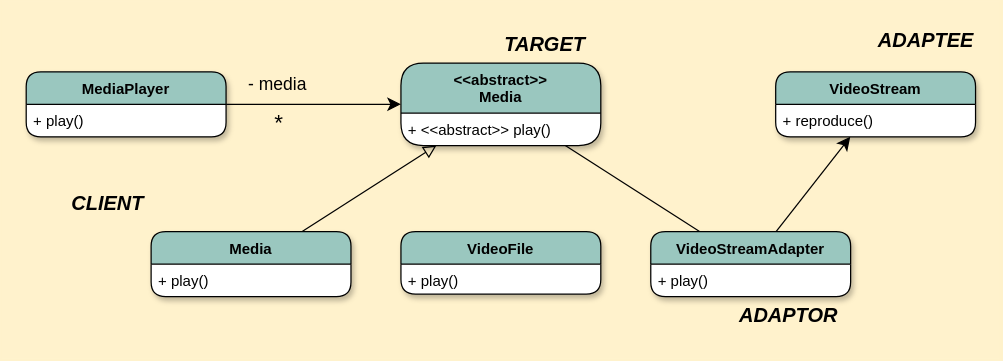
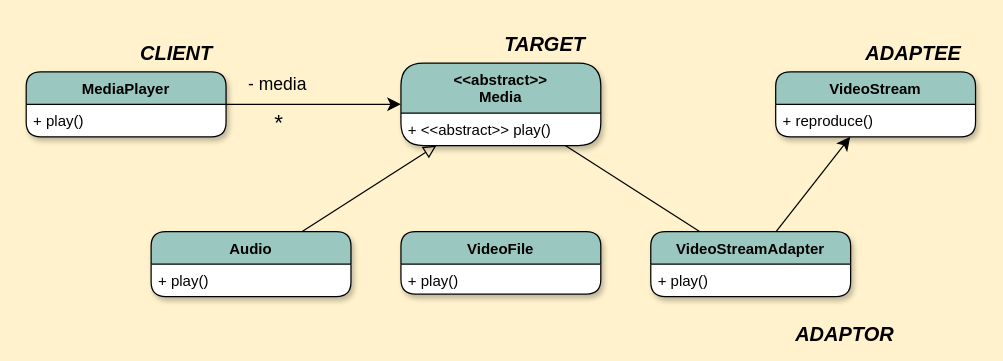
- <mxCell id="18" value="ADAPTEE" style="text;html=1;align=center;verticalAlign=middle;resizable=0;points=[];autosize=1;strokeColor=none;fillColor=none;fontSize=16;fontColor=#000000;fontStyle=3" parent="1" vertex="1"><mxGeometry x="690" y="17" width="100" height="30" as="geometry" /></mxCell>
+ <mxCell id="18" value="ADAPTEE" style="text;html=1;align=center;verticalAlign=middle;resizable=0;points=[];autosize=1;strokeColor=none;fillColor=none;fontSize=16;fontColor=#000000;fontStyle=3" parent="1" vertex="1"><mxGeometry x="680" y="27" width="100" height="30" as="geometry" /></mxCell>
- <mxCell id="16" value="CLIENT" style="text;html=1;align=center;verticalAlign=middle;resizable=0;points=[];autosize=1;strokeColor=none;fillColor=none;fontSize=16;fontColor=#000000;fontStyle=3" parent="1" vertex="1"><mxGeometry x="45" y="147" width="80" height="30" as="geometry" /></mxCell>
+ <mxCell id="16" value="CLIENT" style="text;html=1;align=center;verticalAlign=middle;resizable=0;points=[];autosize=1;strokeColor=none;fillColor=none;fontSize=16;fontColor=#000000;fontStyle=3" parent="1" vertex="1"><mxGeometry x="100" y="27" width="80" height="30" as="geometry" /></mxCell>
- <mxCell id="10" value="Media" style="swimlane;fontStyle=1;align=center;verticalAlign=top;childLayout=stackLayout;horizontal=1;startSize=26;horizontalStack=0;resizeParent=1;resizeParentMax=0;resizeLast=0;collapsible=1;marginBottom=0;whiteSpace=wrap;html=1;fillColor=#9AC7BF;swimlaneFillColor=default;rounded=1;shadow=1;" parent="1" vertex="1"><mxGeometry x="120" y="185" width="160" height="52" as="geometry" /></mxCell>
+ <mxCell id="10" value="Audio" style="swimlane;fontStyle=1;align=center;verticalAlign=top;childLayout=stackLayout;horizontal=1;startSize=26;horizontalStack=0;resizeParent=1;resizeParentMax=0;resizeLast=0;collapsible=1;marginBottom=0;whiteSpace=wrap;html=1;fillColor=#9AC7BF;swimlaneFillColor=default;rounded=1;shadow=1;" parent="1" vertex="1"><mxGeometry x="120" y="185" width="160" height="52" as="geometry" /></mxCell>
- <mxCell id="23" value="ADAPTOR" style="text;html=1;align=center;verticalAlign=middle;resizable=0;points=[];autosize=1;strokeColor=none;fillColor=none;fontSize=16;fontColor=#000000;fontStyle=3" parent="1" vertex="1"><mxGeometry x="580" y="237" width="100" height="30" as="geometry" /></mxCell>
+ <mxCell id="23" value="ADAPTOR" style="text;html=1;align=center;verticalAlign=middle;resizable=0;points=[];autosize=1;strokeColor=none;fillColor=none;fontSize=16;fontColor=#000000;fontStyle=3" parent="1" vertex="1"><mxGeometry x="625" y="252" width="100" height="30" as="geometry" /></mxCell>
